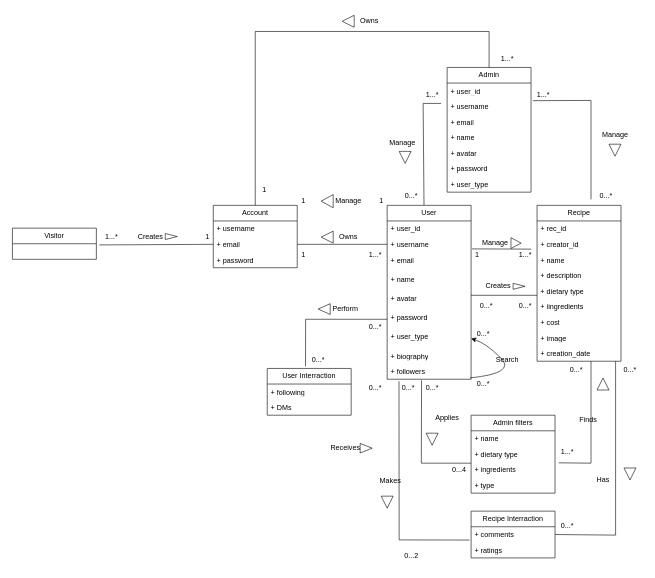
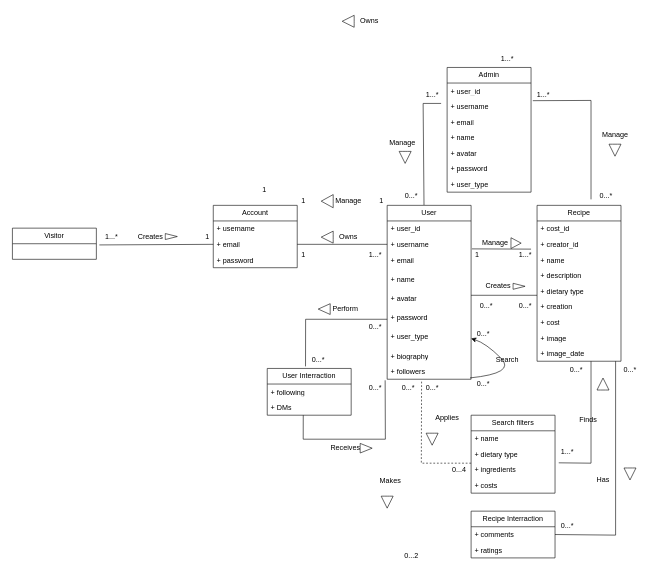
- <mxCell id="51" value="" style="endArrow=none;html=1;rounded=0;entryX=0.5;entryY=0;entryDx=0;entryDy=0;exitX=0.5;exitY=0;exitDx=0;exitDy=0;" edge="1" parent="1" source="20" target="2"><mxGeometry width="50" height="50" relative="1" as="geometry"><mxPoint x="575" y="302" as="sourcePoint" /><mxPoint x="625" as="targetPoint" y="252" /><Array as="points"><mxPoint x="425" y="52" /><mxPoint x="815" y="52" /></Array></mxGeometry></mxCell>
- <mxCell id="11" value="+ rec_id" style="text;strokeColor=none;fillColor=none;align=left;verticalAlign=top;spacingLeft=4;spacingRight=4;overflow=hidden;rotatable=0;points=[[0,0.5],[1,0.5]];portConstraint=eastwest;whiteSpace=wrap;html=1;" vertex="1" parent="10"><mxGeometry y="26" width="140" height="26" as="geometry" /></mxCell>
+ <mxCell id="11" value="+ cost_id" style="text;strokeColor=none;fillColor=none;align=left;verticalAlign=top;spacingLeft=4;spacingRight=4;overflow=hidden;rotatable=0;points=[[0,0.5],[1,0.5]];portConstraint=eastwest;whiteSpace=wrap;html=1;" vertex="1" parent="10"><mxGeometry y="26" width="140" height="26" as="geometry" /></mxCell>
- <mxCell id="16" value="+ iingredients" style="text;strokeColor=none;fillColor=none;align=left;verticalAlign=top;spacingLeft=4;spacingRight=4;overflow=hidden;rotatable=0;points=[[0,0.5],[1,0.5]];portConstraint=eastwest;whiteSpace=wrap;html=1;" vertex="1" parent="10"><mxGeometry y="156" width="140" height="26" as="geometry" /></mxCell>
+ <mxCell id="16" value="+ creation" style="text;strokeColor=none;fillColor=none;align=left;verticalAlign=top;spacingLeft=4;spacingRight=4;overflow=hidden;rotatable=0;points=[[0,0.5],[1,0.5]];portConstraint=eastwest;whiteSpace=wrap;html=1;" vertex="1" parent="10"><mxGeometry y="156" width="140" height="26" as="geometry" /></mxCell>
- <mxCell id="19" value="+ creation_date" style="text;strokeColor=none;fillColor=none;align=left;verticalAlign=top;spacingLeft=4;spacingRight=4;overflow=hidden;rotatable=0;points=[[0,0.5],[1,0.5]];portConstraint=eastwest;whiteSpace=wrap;html=1;" vertex="1" parent="10"><mxGeometry y="234" width="140" height="26" as="geometry" /></mxCell>
+ <mxCell id="19" value="+ image_date" style="text;strokeColor=none;fillColor=none;align=left;verticalAlign=top;spacingLeft=4;spacingRight=4;overflow=hidden;rotatable=0;points=[[0,0.5],[1,0.5]];portConstraint=eastwest;whiteSpace=wrap;html=1;" vertex="1" parent="10"><mxGeometry y="234" width="140" height="26" as="geometry" /></mxCell>
- <mxCell id="56" value="Admin filters" style="swimlane;fontStyle=0;childLayout=stackLayout;horizontal=1;startSize=26;fillColor=none;horizontalStack=0;resizeParent=1;resizeParentMax=0;resizeLast=0;collapsible=1;marginBottom=0;whiteSpace=wrap;html=1;" vertex="1" parent="1"><mxGeometry x="785" y="692" width="140" height="130" as="geometry" /></mxCell>
+ <mxCell id="56" value="Search filters" style="swimlane;fontStyle=0;childLayout=stackLayout;horizontal=1;startSize=26;fillColor=none;horizontalStack=0;resizeParent=1;resizeParentMax=0;resizeLast=0;collapsible=1;marginBottom=0;whiteSpace=wrap;html=1;" vertex="1" parent="1"><mxGeometry x="785" y="692" width="140" height="130" as="geometry" /></mxCell>
+ <mxCell id="81" value="" style="endArrow=none;html=1;rounded=0;exitX=0.429;exitY=1;exitDx=0;exitDy=0;exitPerimeter=0;entryX=-0.024;entryY=1.069;entryDx=0;entryDy=0;entryPerimeter=0;" edge="1" parent="1" source="77" target="33"><mxGeometry width="50" height="50" relative="1" as="geometry"><mxPoint x="575" y="602" as="sourcePoint" /><mxPoint x="625" y="552" as="targetPoint" /><Array as="points"><mxPoint x="505" y="732" /><mxPoint x="642" y="732" /></Array></mxGeometry></mxCell>
- <mxCell id="64" value="" style="endArrow=none;html=1;rounded=0;entryX=0.41;entryY=1.069;entryDx=0;entryDy=0;entryPerimeter=0;exitX=0;exitY=0.077;exitDx=0;exitDy=0;exitPerimeter=0;" edge="1" parent="1" source="59" target="33"><mxGeometry width="50" height="50" relative="1" as="geometry"><mxPoint x="575" y="702" as="sourcePoint" /><mxPoint x="625" y="652" as="targetPoint" /><Array as="points"><mxPoint x="702" y="772" /></Array></mxGeometry></mxCell>
+ <mxCell id="64" value="" style="endArrow=none;html=1;rounded=0;entryX=0.41;entryY=1.069;entryDx=0;entryDy=0;entryPerimeter=0;exitX=0;exitY=0.077;exitDx=0;exitDy=0;exitPerimeter=0;dashed=1;" edge="1" parent="1" source="59" target="33"><mxGeometry width="50" height="50" relative="1" as="geometry"><mxPoint x="575" y="702" as="sourcePoint" /><mxPoint x="625" y="652" as="targetPoint" /><Array as="points"><mxPoint x="702" y="772" /></Array></mxGeometry></mxCell>
- <mxCell id="60" value="+ type" style="text;strokeColor=none;fillColor=none;align=left;verticalAlign=top;spacingLeft=4;spacingRight=4;overflow=hidden;rotatable=0;points=[[0,0.5],[1,0.5]];portConstraint=eastwest;whiteSpace=wrap;html=1;" vertex="1" parent="56"><mxGeometry y="104" width="140" height="26" as="geometry" /></mxCell>
+ <mxCell id="60" value="+ costs" style="text;strokeColor=none;fillColor=none;align=left;verticalAlign=top;spacingLeft=4;spacingRight=4;overflow=hidden;rotatable=0;points=[[0,0.5],[1,0.5]];portConstraint=eastwest;whiteSpace=wrap;html=1;" vertex="1" parent="56"><mxGeometry y="104" width="140" height="26" as="geometry" /></mxCell>
- <mxCell id="70" value="" style="endArrow=none;html=1;rounded=0;entryX=0.141;entryY=1.131;entryDx=0;entryDy=0;entryPerimeter=0;exitX=-0.019;exitY=0.854;exitDx=0;exitDy=0;exitPerimeter=0;" edge="1" parent="1" source="62" target="33"><mxGeometry width="50" height="50" relative="1" as="geometry"><mxPoint x="575" y="702" as="sourcePoint" /><mxPoint x="625" y="652" as="targetPoint" /><Array as="points"><mxPoint x="665" y="900" /></Array></mxGeometry></mxCell>
